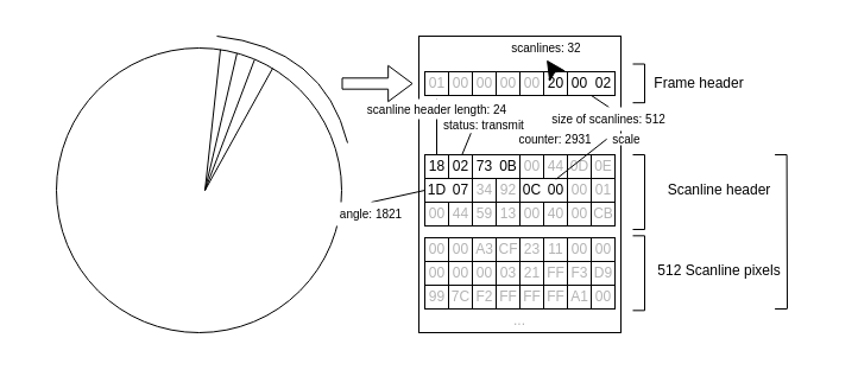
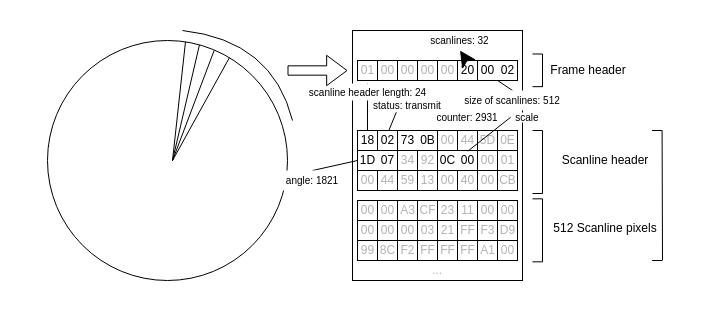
- <mxCell id="37" value="0D" style="text;html=1;align=center;verticalAlign=middle;resizable=0;points=[];autosize=1;strokeColor=none;fillColor=none;fontColor=#B3B3B3;" parent="1" vertex="1"><mxGeometry x="472" y="130" width="30" height="20" as="geometry" /></mxCell>
+ <mxCell id="37" value="5D" style="text;html=1;align=center;verticalAlign=middle;resizable=0;points=[];autosize=1;strokeColor=none;fillColor=none;fontColor=#B3B3B3;" parent="1" vertex="1"><mxGeometry x="472" y="130" width="30" height="20" as="geometry" /></mxCell>
- <mxCell id="107" value="7C" style="text;html=1;align=center;verticalAlign=middle;resizable=0;points=[];autosize=1;strokeColor=none;fillColor=none;fontColor=#B3B3B3;" parent="1" vertex="1"><mxGeometry x="372" y="240" width="30" height="20" as="geometry" /></mxCell>
+ <mxCell id="107" value="8C" style="text;html=1;align=center;verticalAlign=middle;resizable=0;points=[];autosize=1;strokeColor=none;fillColor=none;fontColor=#B3B3B3;" parent="1" vertex="1"><mxGeometry x="372" y="240" width="30" height="20" as="geometry" /></mxCell>
